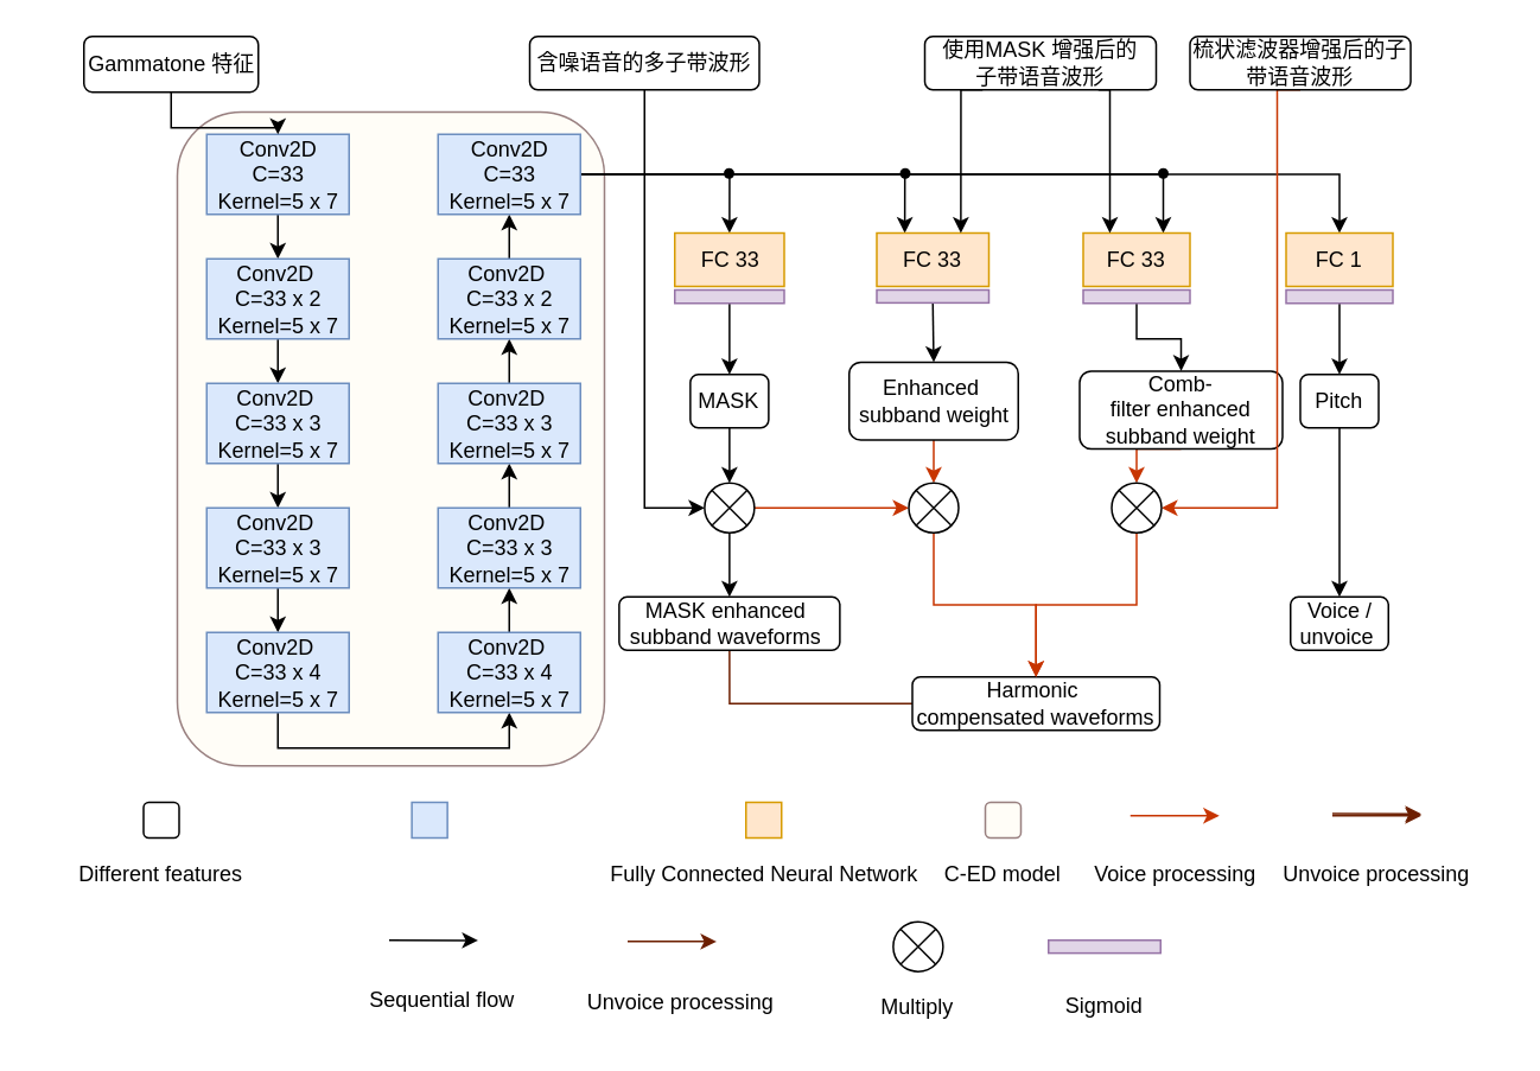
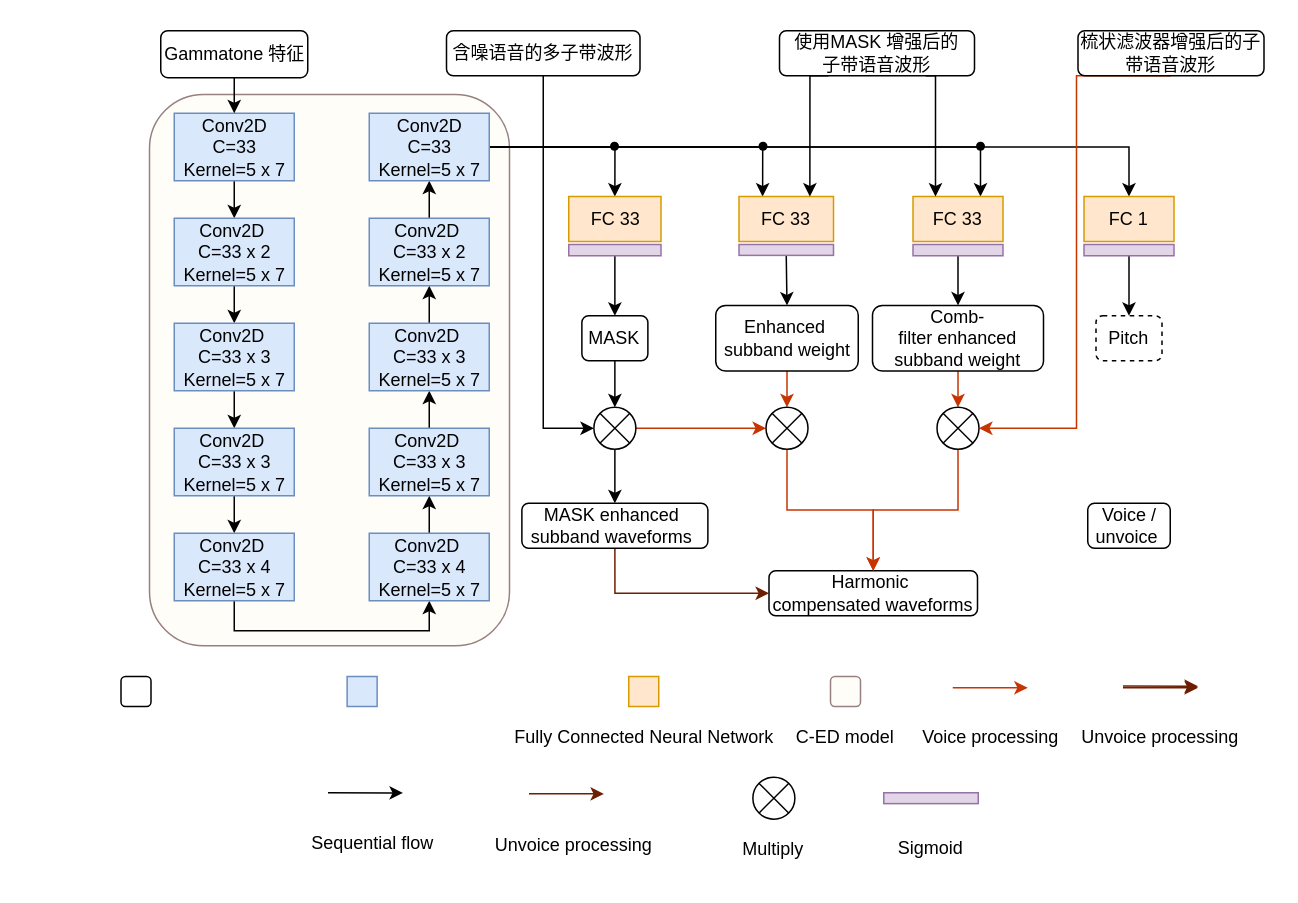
- <mxCell id="51" value="梳状滤波器增强后的子带语音波形" style="rounded=1;whiteSpace=wrap;html=1;strokeColor=default;" vertex="1" parent="1"><mxGeometry x="668" y="20" width="124" height="30" as="geometry" /></mxCell>
+ <mxCell id="51" value="梳状滤波器增强后的子带语音波形" style="rounded=1;whiteSpace=wrap;html=1;strokeColor=default;" vertex="1" parent="1"><mxGeometry x="718" y="20" width="124" height="30" as="geometry" /></mxCell>
- <mxCell id="31" value="Gammatone&amp;nbsp;特征" style="rounded=1;whiteSpace=wrap;html=1;" vertex="1" parent="1"><mxGeometry x="46.5" y="20" width="98" height="31.25" as="geometry" /></mxCell>
+ <mxCell id="31" value="Gammatone&amp;nbsp;特征" style="rounded=1;whiteSpace=wrap;html=1;" vertex="1" parent="1"><mxGeometry x="106.5" y="20" width="98" height="31.25" as="geometry" /></mxCell>
- <mxCell id="41" value="Pitch" style="rounded=1;whiteSpace=wrap;html=1;" vertex="1" parent="1"><mxGeometry x="730" y="210" width="44" height="30" as="geometry" /></mxCell>
+ <mxCell id="41" value="Pitch" style="rounded=1;whiteSpace=wrap;html=1;dashed=1;" vertex="1" parent="1"><mxGeometry x="730" y="210" width="44" height="30" as="geometry" /></mxCell>
- <mxCell id="38" value="Comb-filter&amp;nbsp;enhanced&lt;br style=&quot;border-color: var(--border-color);&quot;&gt;subband weight" style="rounded=1;whiteSpace=wrap;html=1;" vertex="1" parent="1"><mxGeometry x="606" y="208.13" width="114" height="43.75" as="geometry" /></mxCell>
+ <mxCell id="38" value="Comb-filter&amp;nbsp;enhanced&lt;br style=&quot;border-color: var(--border-color);&quot;&gt;subband weight" style="rounded=1;whiteSpace=wrap;html=1;" vertex="1" parent="1"><mxGeometry x="581" y="203.13" width="114" height="43.75" as="geometry" /></mxCell>
- <mxCell id="40" style="edgeStyle=orthogonalEdgeStyle;rounded=0;orthogonalLoop=1;jettySize=auto;html=1;exitX=0.5;exitY=1;exitDx=0;exitDy=0;entryX=0.5;entryY=0;entryDx=0;entryDy=0;" edge="1" parent="1" source="41" target="3"><mxGeometry relative="1" as="geometry" /></mxCell>
- <mxCell id="5" style="edgeStyle=orthogonalEdgeStyle;rounded=0;orthogonalLoop=1;jettySize=auto;html=1;exitX=0.5;exitY=1;exitDx=0;exitDy=0;entryX=0;entryY=0.5;entryDx=0;entryDy=0;fillColor=#a0522d;strokeColor=#6D1F00;endArrow=none;" edge="1" parent="1" source="6" target="42"><mxGeometry relative="1" as="geometry" /></mxCell>
+ <mxCell id="5" style="edgeStyle=orthogonalEdgeStyle;rounded=0;orthogonalLoop=1;jettySize=auto;html=1;exitX=0.5;exitY=1;exitDx=0;exitDy=0;entryX=0;entryY=0.5;entryDx=0;entryDy=0;fillColor=#a0522d;strokeColor=#6D1F00;" edge="1" parent="1" source="6" target="42"><mxGeometry relative="1" as="geometry" /></mxCell>
- <mxCell id="88" value="Different&amp;nbsp;features" style="rounded=0;whiteSpace=wrap;html=1;strokeColor=none;fillColor=none;" vertex="1" parent="87"><mxGeometry y="27.5" width="140" height="26.25" as="geometry" /></mxCell>
